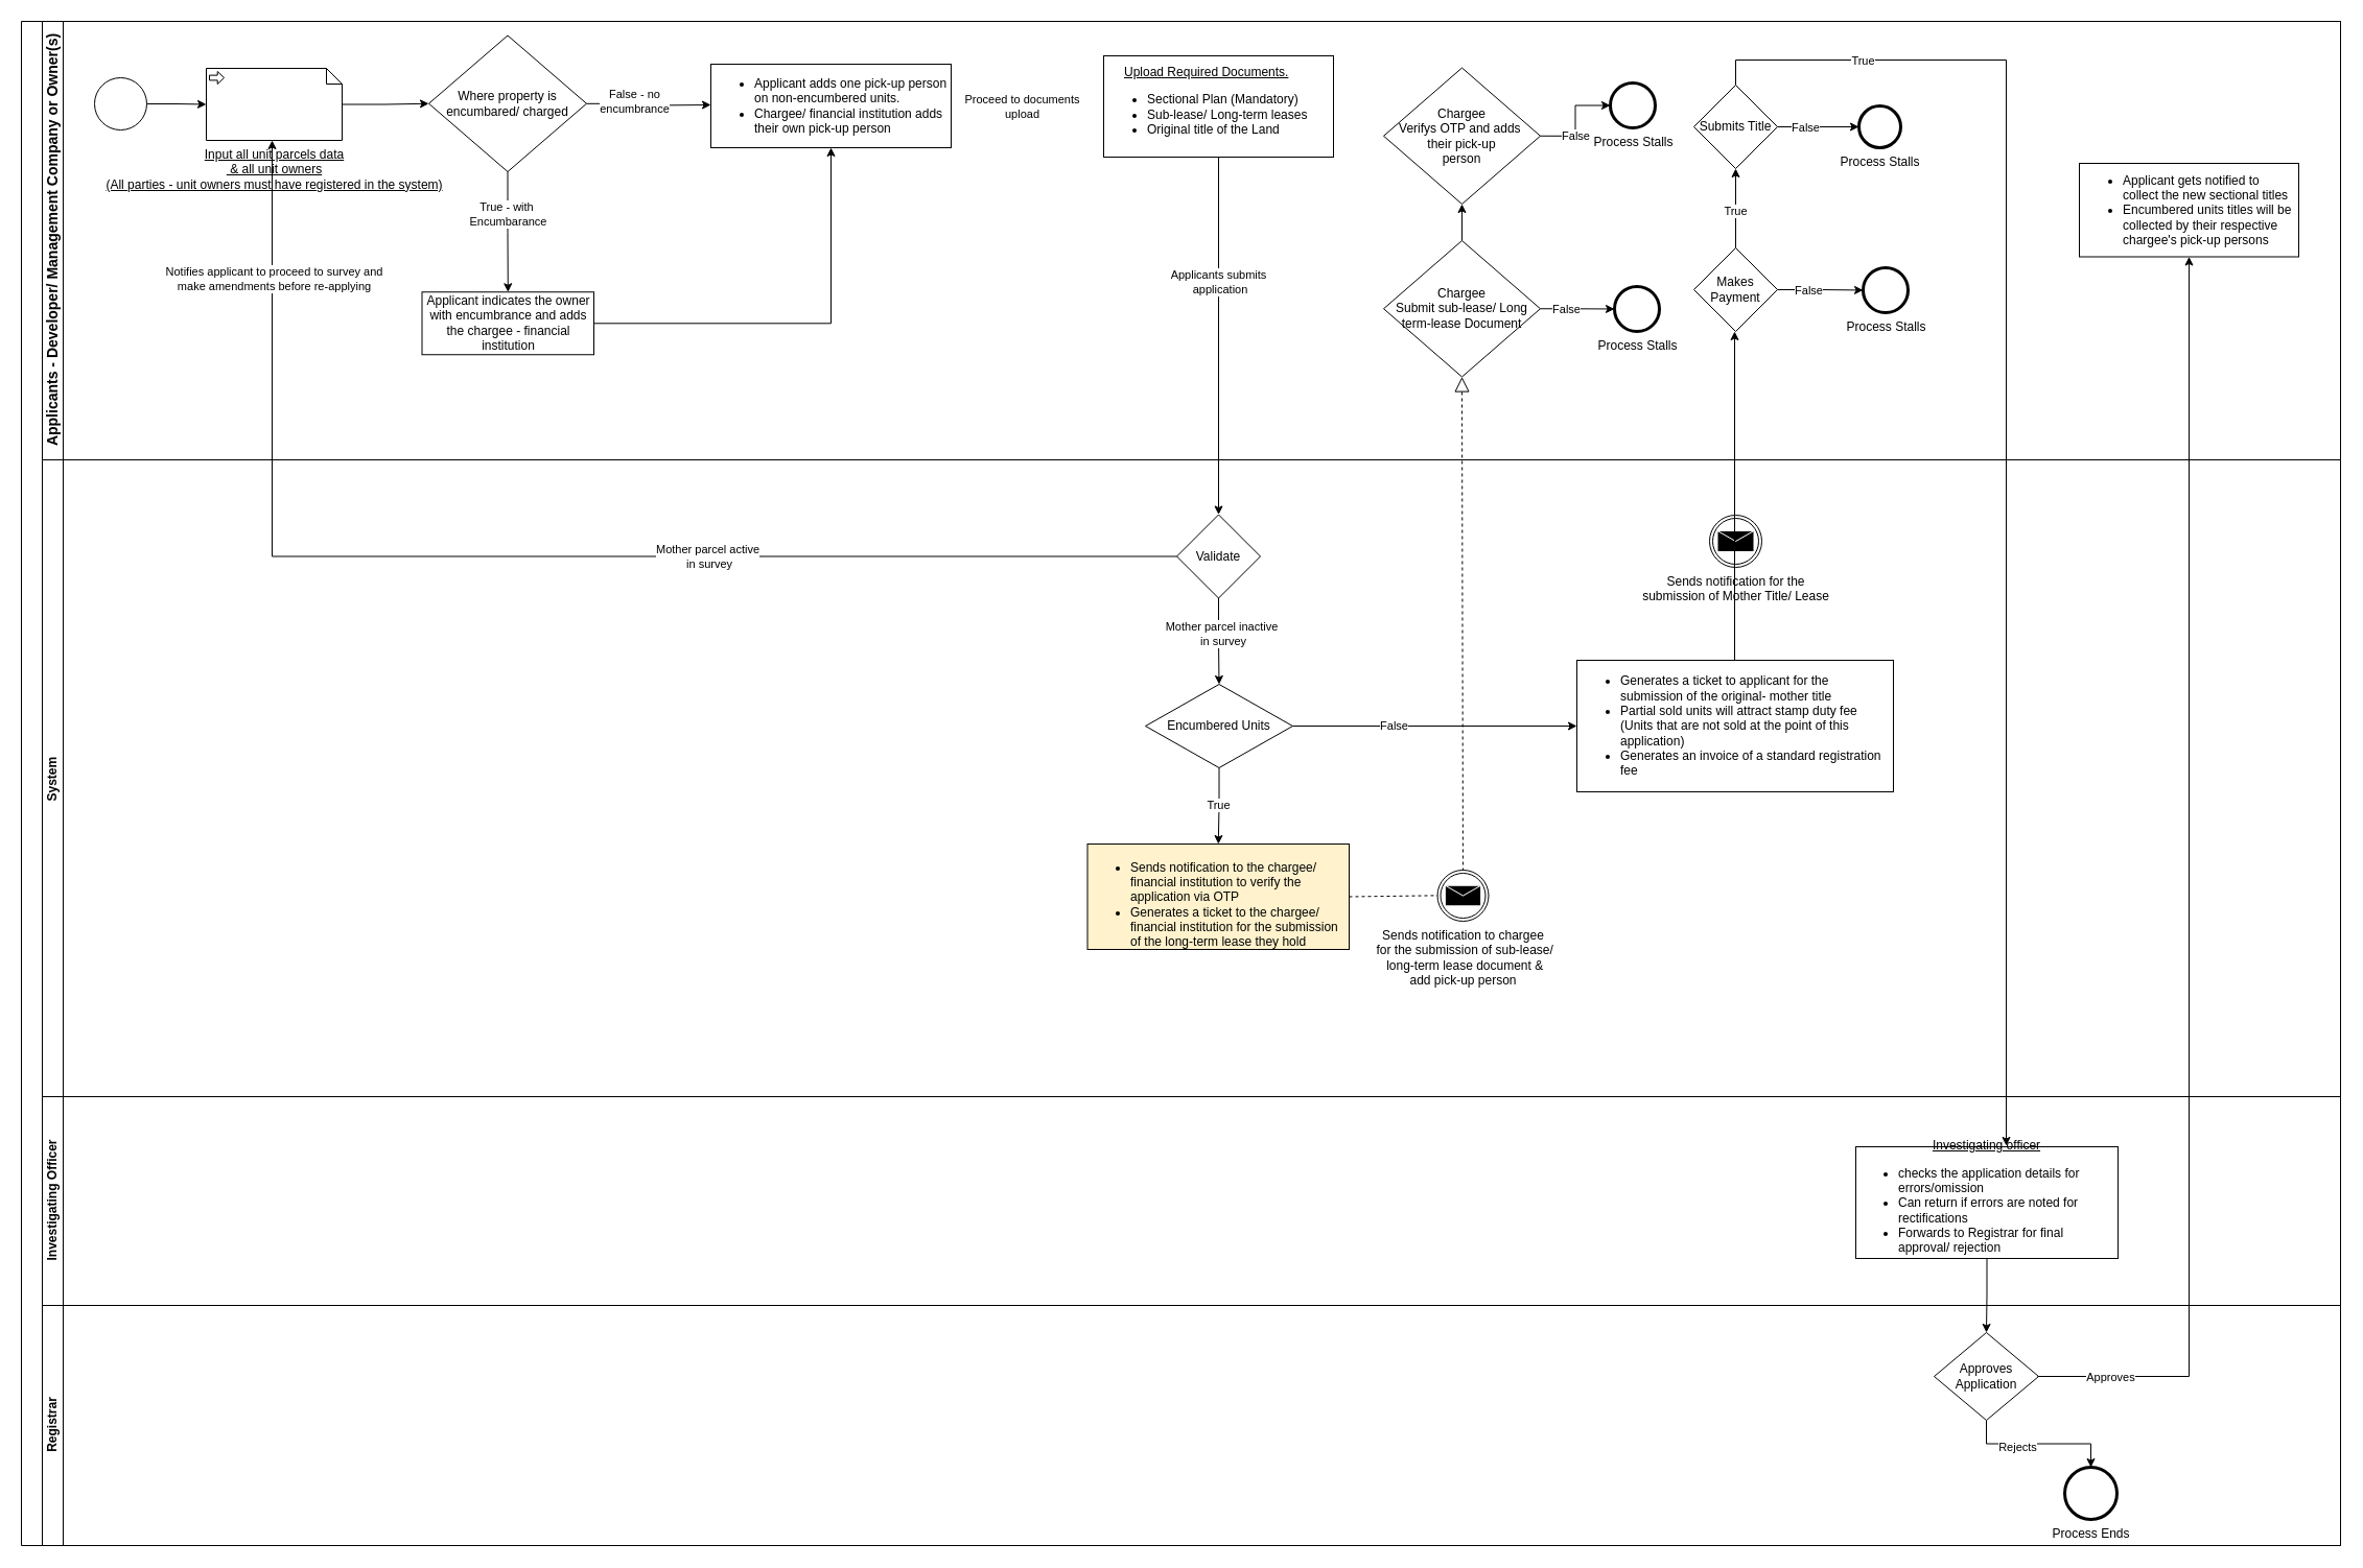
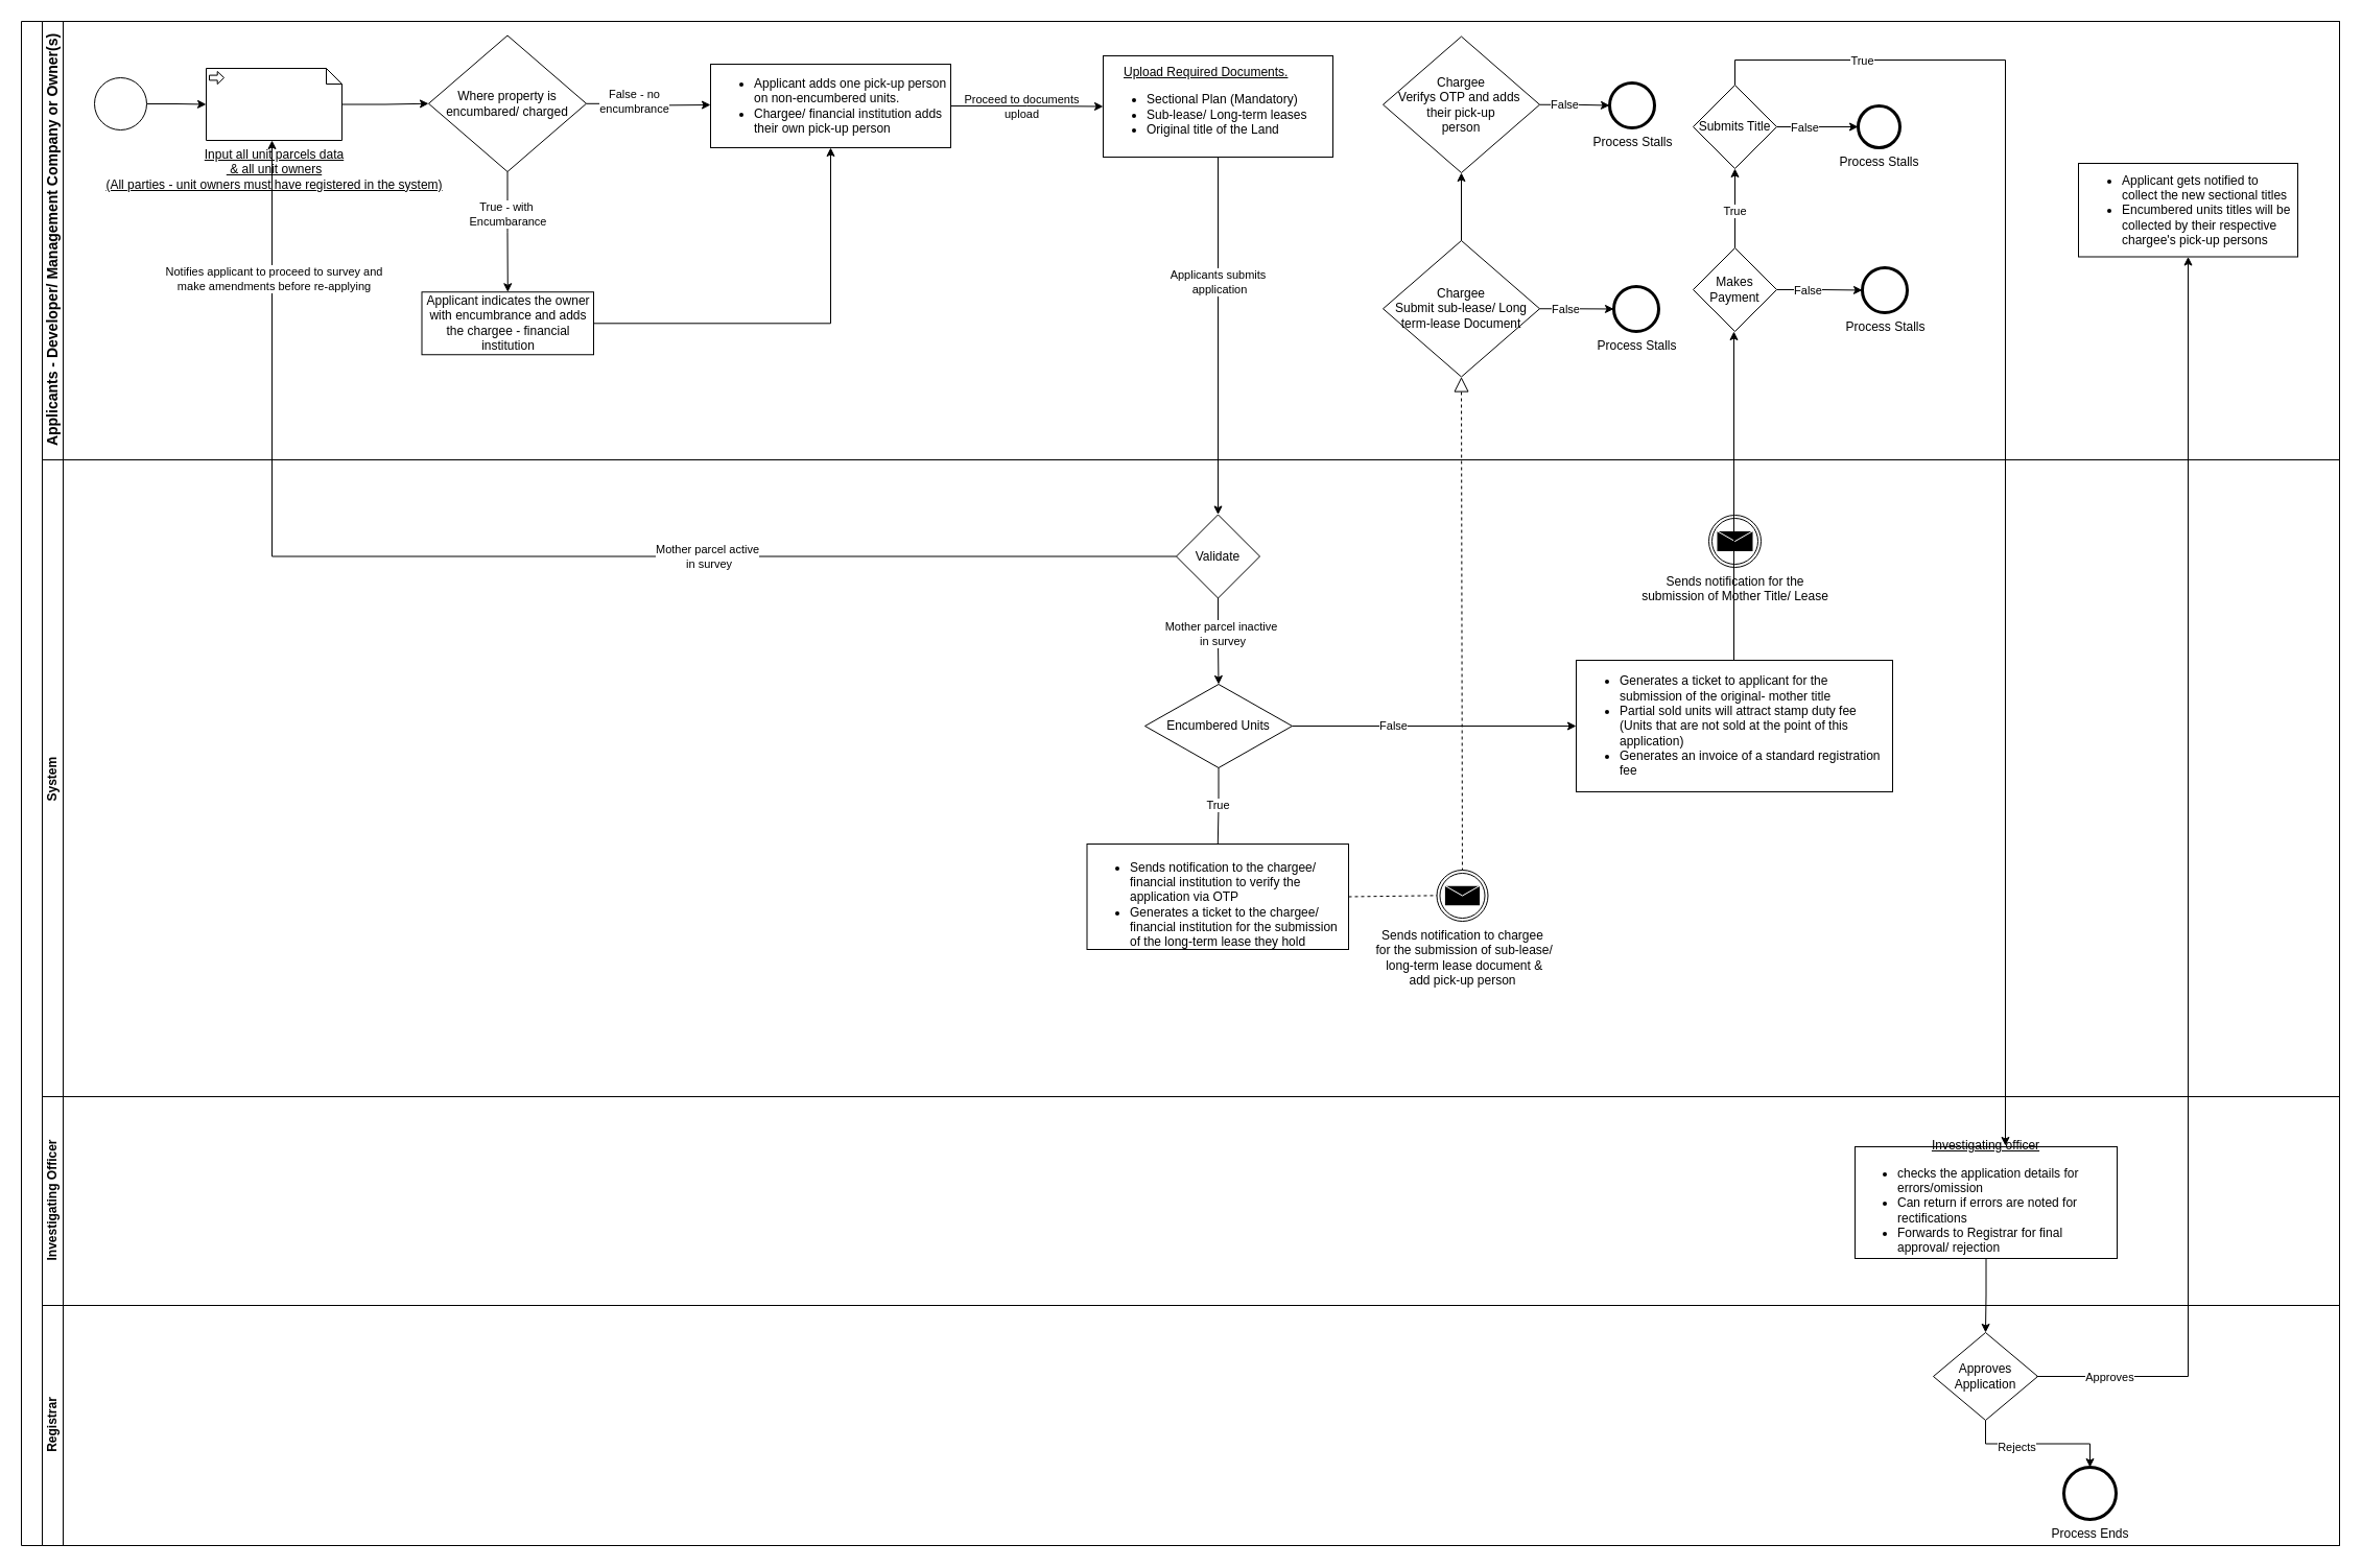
+ <mxCell id="23" value="" style="edgeStyle=orthogonalEdgeStyle;rounded=0;orthogonalLoop=1;jettySize=auto;html=1;entryX=0;entryY=0.5;entryDx=0;entryDy=0;" edge="1" parent="3" source="24" target="6"><mxGeometry relative="1" as="geometry"><mxPoint x="1005" y="81" as="targetPoint" /></mxGeometry></mxCell>
- <mxCell id="25" value="Chargee&lt;br&gt;Verifys OTP and adds&amp;nbsp;&lt;br&gt;their pick-up&lt;br&gt;person" style="rhombus;whiteSpace=wrap;html=1;" vertex="1" parent="3"><mxGeometry x="1284" y="44.5" width="150" height="130.5" as="geometry" /></mxCell>
+ <mxCell id="25" value="Chargee&lt;br&gt;Verifys OTP and adds&amp;nbsp;&lt;br&gt;their pick-up&lt;br&gt;person" style="rhombus;whiteSpace=wrap;html=1;" vertex="1" parent="3"><mxGeometry x="1284" y="14.5" width="150" height="130.5" as="geometry" /></mxCell>
- <mxCell id="35" value="" style="edgeStyle=orthogonalEdgeStyle;rounded=0;orthogonalLoop=1;jettySize=auto;html=1;" edge="1" parent="26" source="37" target="38"><mxGeometry relative="1" as="geometry" /></mxCell>
+ <mxCell id="35" value="" style="edgeStyle=orthogonalEdgeStyle;rounded=0;orthogonalLoop=1;jettySize=auto;html=1;endArrow=none;" edge="1" parent="26" source="37" target="38"><mxGeometry relative="1" as="geometry" /></mxCell>
- <mxCell id="38" value="&lt;br&gt;&lt;ul style=&quot;border-color: var(--border-color); text-align: left;&quot;&gt;&lt;li style=&quot;border-color: var(--border-color);&quot;&gt;Sends notification to the chargee/ financial institution to verify the application via OTP&lt;/li&gt;&lt;li style=&quot;border-color: var(--border-color);&quot;&gt;Generates a ticket to the chargee/ financial institution for the submission of the long-term lease they hold&lt;/li&gt;&lt;/ul&gt;" style="whiteSpace=wrap;html=1;fillColor=#fff2cc;" vertex="1" parent="26"><mxGeometry x="1000.5" y="368" width="250.5" height="101" as="geometry" /></mxCell>
+ <mxCell id="38" value="&lt;br&gt;&lt;ul style=&quot;border-color: var(--border-color); text-align: left;&quot;&gt;&lt;li style=&quot;border-color: var(--border-color);&quot;&gt;Sends notification to the chargee/ financial institution to verify the application via OTP&lt;/li&gt;&lt;li style=&quot;border-color: var(--border-color);&quot;&gt;Generates a ticket to the chargee/ financial institution for the submission of the long-term lease they hold&lt;/li&gt;&lt;/ul&gt;" style="whiteSpace=wrap;html=1;" vertex="1" parent="26"><mxGeometry x="1000.5" y="368" width="250.5" height="101" as="geometry" /></mxCell>
